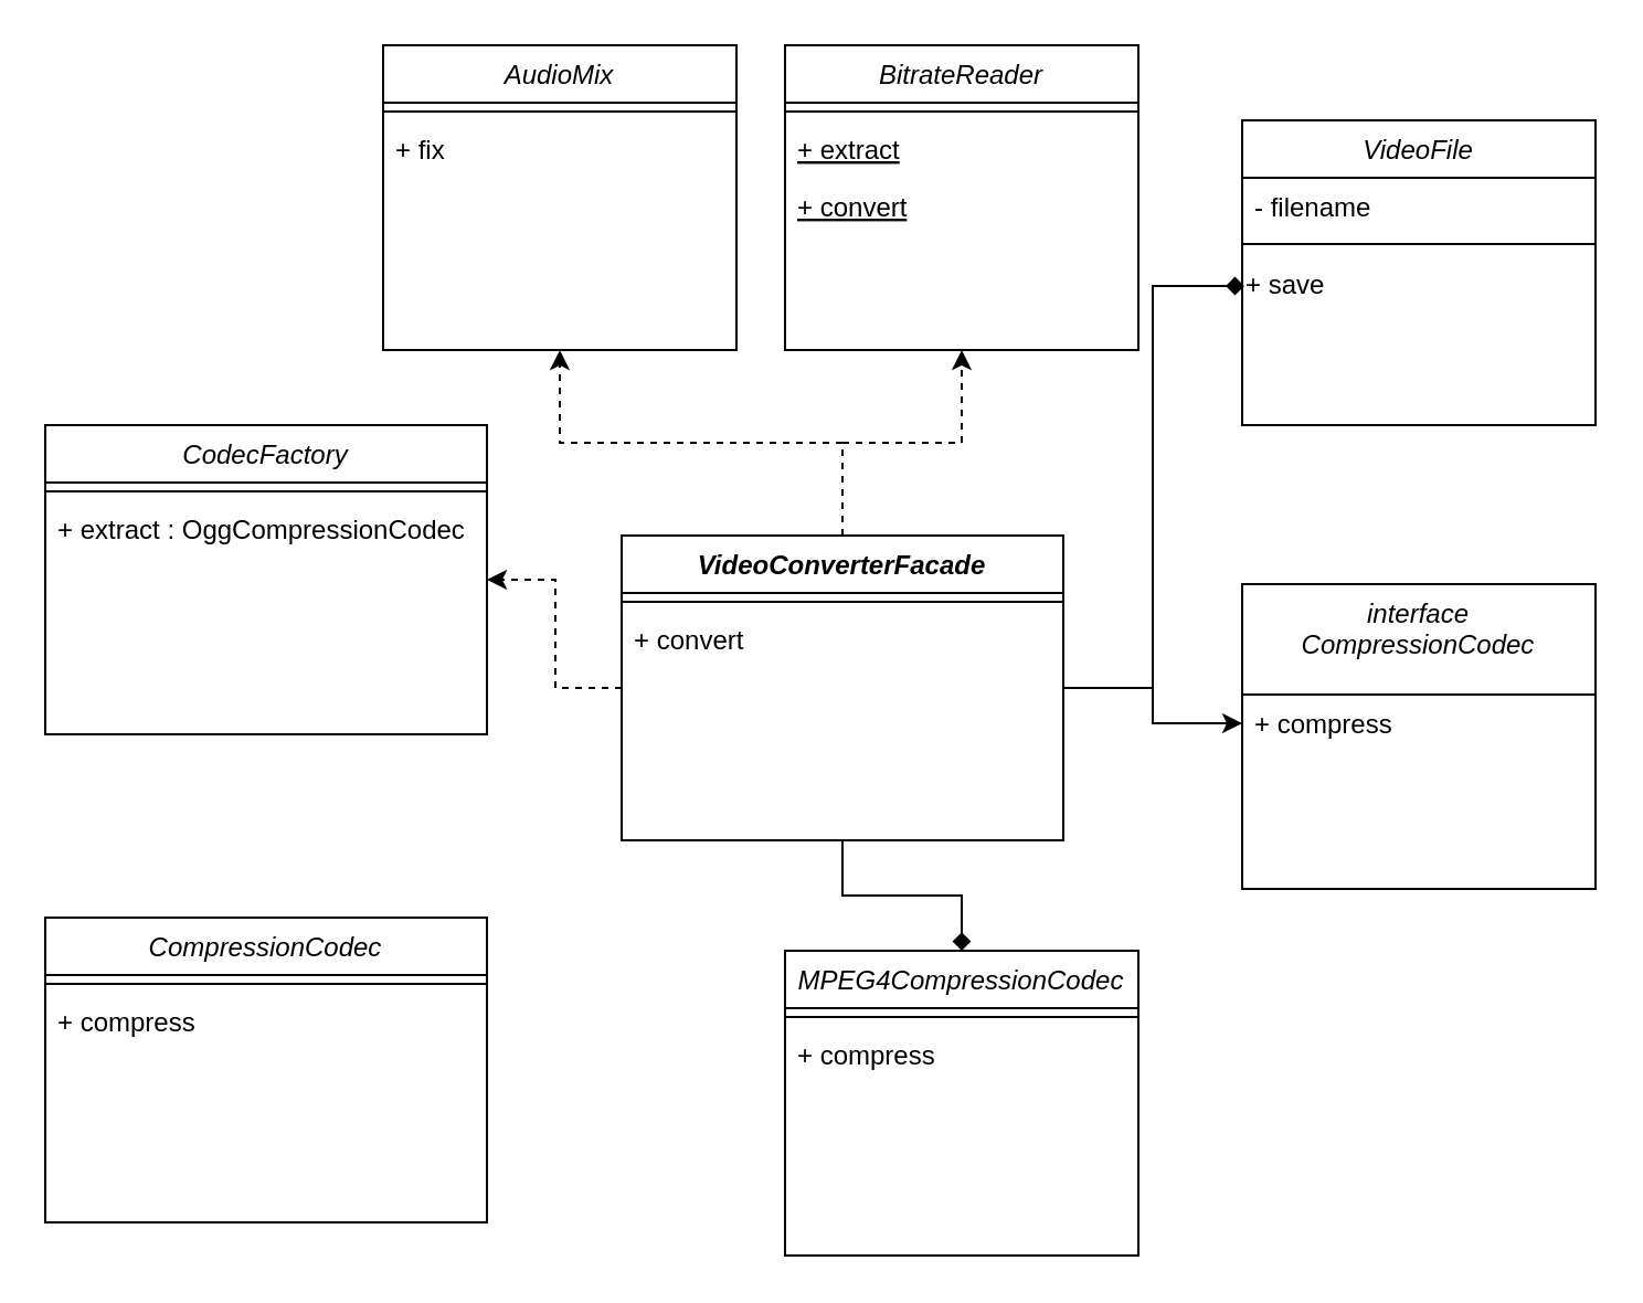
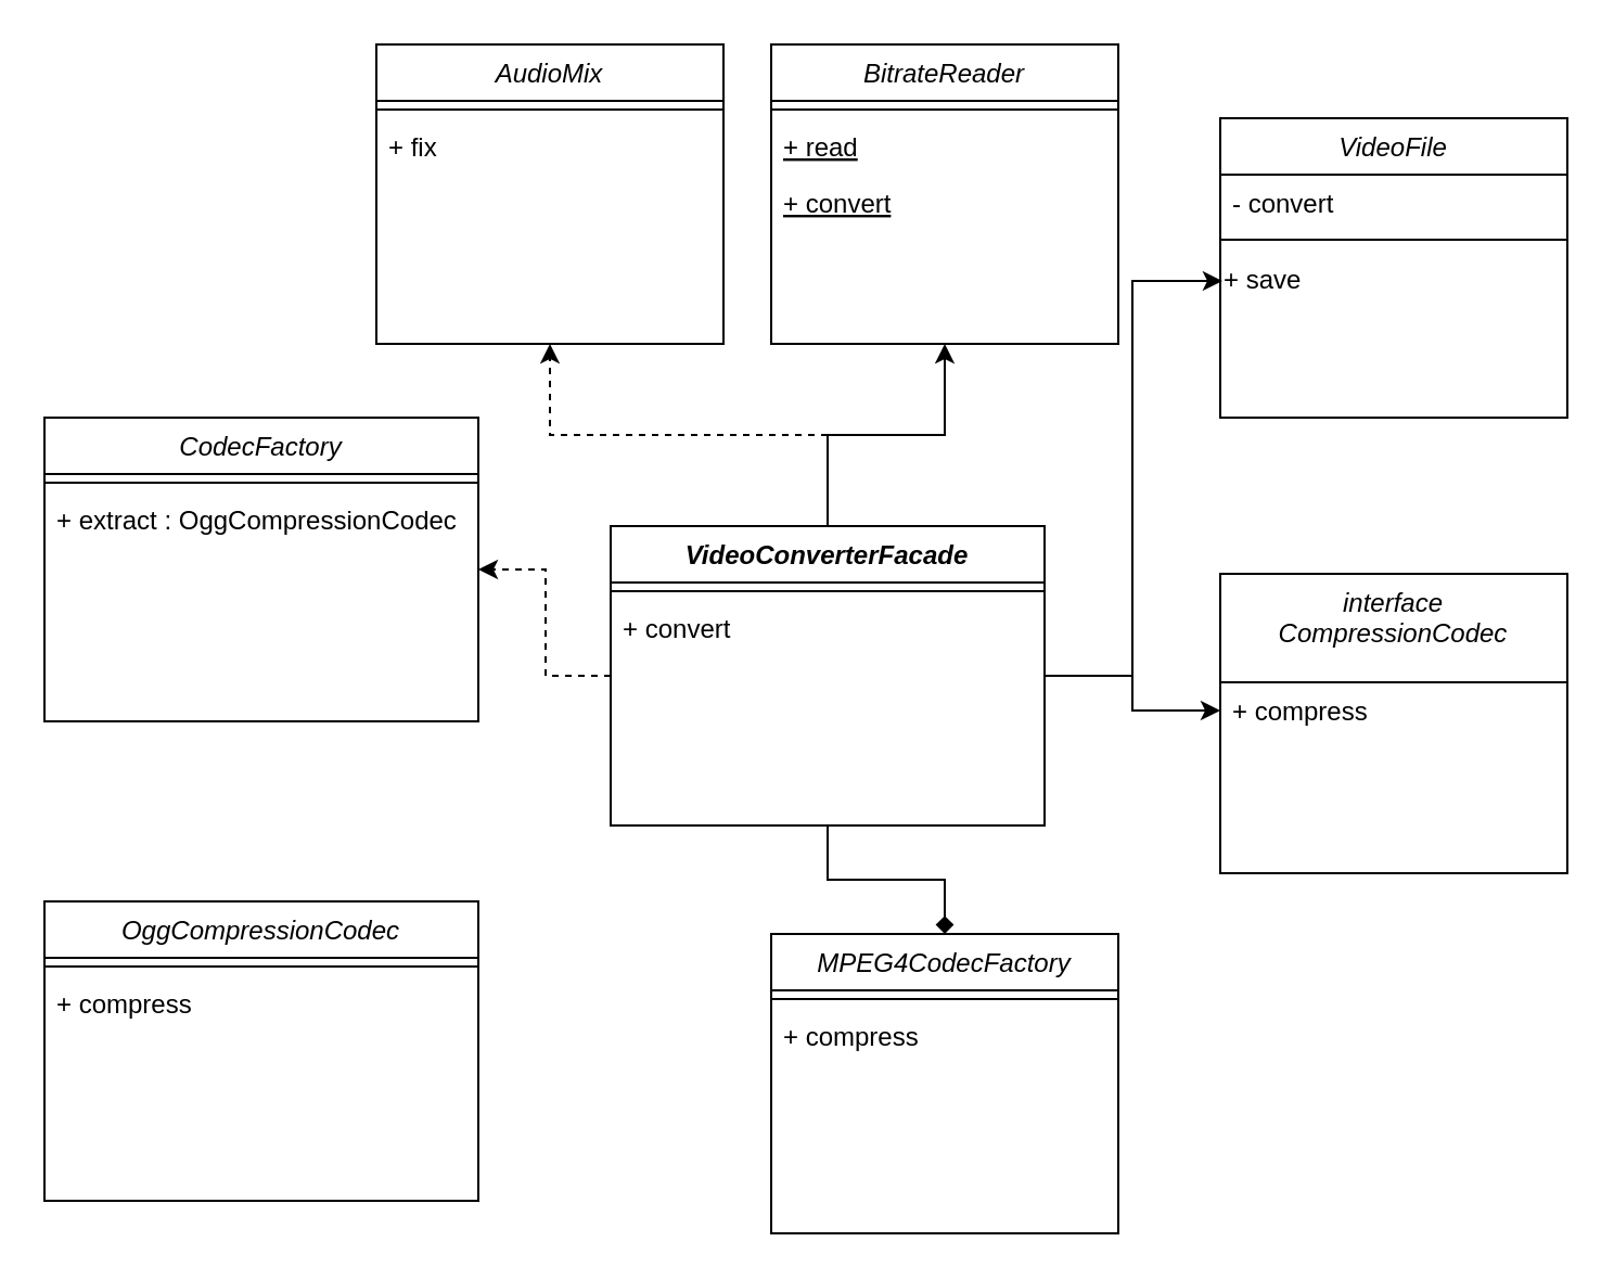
- <mxCell id="7" value="+ extract" style="text;align=left;verticalAlign=top;spacingLeft=4;spacingRight=4;overflow=hidden;rotatable=0;points=[[0,0.5],[1,0.5]];portConstraint=eastwest;fontStyle=4" vertex="1" parent="5"><mxGeometry y="34" width="160" height="26" as="geometry" /></mxCell>
+ <mxCell id="7" value="+ read" style="text;align=left;verticalAlign=top;spacingLeft=4;spacingRight=4;overflow=hidden;rotatable=0;points=[[0,0.5],[1,0.5]];portConstraint=eastwest;fontStyle=4" vertex="1" parent="5"><mxGeometry y="34" width="160" height="26" as="geometry" /></mxCell>
- <mxCell id="30" value="- filename" style="text;align=left;verticalAlign=top;spacingLeft=4;spacingRight=4;overflow=hidden;rotatable=0;points=[[0,0.5],[1,0.5]];portConstraint=eastwest;" vertex="1" parent="29"><mxGeometry y="26" width="160" height="26" as="geometry" /></mxCell>
+ <mxCell id="30" value="- convert" style="text;align=left;verticalAlign=top;spacingLeft=4;spacingRight=4;overflow=hidden;rotatable=0;points=[[0,0.5],[1,0.5]];portConstraint=eastwest;" vertex="1" parent="29"><mxGeometry y="26" width="160" height="26" as="geometry" /></mxCell>
- <mxCell id="33" style="edgeStyle=orthogonalEdgeStyle;rounded=0;orthogonalLoop=1;jettySize=auto;html=1;entryX=0.006;entryY=0.5;entryDx=0;entryDy=0;entryPerimeter=0;endArrow=diamond;" edge="1" parent="1" source="26" target="32"><mxGeometry relative="1" as="geometry" /></mxCell>
+ <mxCell id="33" style="edgeStyle=orthogonalEdgeStyle;rounded=0;orthogonalLoop=1;jettySize=auto;html=1;entryX=0.006;entryY=0.5;entryDx=0;entryDy=0;entryPerimeter=0;" edge="1" parent="1" source="26" target="32"><mxGeometry relative="1" as="geometry" /></mxCell>
- <mxCell id="21" style="edgeStyle=orthogonalEdgeStyle;rounded=0;orthogonalLoop=1;jettySize=auto;html=1;entryX=0.5;entryY=1;entryDx=0;entryDy=0;dashed=1;" edge="1" parent="1" source="26" target="5"><mxGeometry relative="1" as="geometry" /></mxCell>
+ <mxCell id="21" style="edgeStyle=orthogonalEdgeStyle;rounded=0;orthogonalLoop=1;jettySize=auto;html=1;entryX=0.5;entryY=1;entryDx=0;entryDy=0;" edge="1" parent="1" source="26" target="5"><mxGeometry relative="1" as="geometry" /></mxCell>
- <mxCell id="18" value="CompressionCodec" style="swimlane;fontStyle=2;align=center;verticalAlign=top;childLayout=stackLayout;horizontal=1;startSize=26;horizontalStack=0;resizeParent=1;resizeLast=0;collapsible=1;marginBottom=0;rounded=0;shadow=0;strokeWidth=1;" vertex="1" parent="1"><mxGeometry x="20" y="415" width="200" height="138" as="geometry"><mxRectangle x="230" y="140" width="160" height="26" as="alternateBounds" /></mxGeometry></mxCell>
+ <mxCell id="18" value="OggCompressionCodec" style="swimlane;fontStyle=2;align=center;verticalAlign=top;childLayout=stackLayout;horizontal=1;startSize=26;horizontalStack=0;resizeParent=1;resizeLast=0;collapsible=1;marginBottom=0;rounded=0;shadow=0;strokeWidth=1;" vertex="1" parent="1"><mxGeometry x="20" y="415" width="200" height="138" as="geometry"><mxRectangle x="230" y="140" width="160" height="26" as="alternateBounds" /></mxGeometry></mxCell>
- <mxCell id="15" value="MPEG4CompressionCodec" style="swimlane;fontStyle=2;align=center;verticalAlign=top;childLayout=stackLayout;horizontal=1;startSize=26;horizontalStack=0;resizeParent=1;resizeLast=0;collapsible=1;marginBottom=0;rounded=0;shadow=0;strokeWidth=1;" vertex="1" parent="1"><mxGeometry x="355" y="430" width="160" height="138" as="geometry"><mxRectangle x="230" y="140" width="160" height="26" as="alternateBounds" /></mxGeometry></mxCell>
+ <mxCell id="15" value="MPEG4CodecFactory" style="swimlane;fontStyle=2;align=center;verticalAlign=top;childLayout=stackLayout;horizontal=1;startSize=26;horizontalStack=0;resizeParent=1;resizeLast=0;collapsible=1;marginBottom=0;rounded=0;shadow=0;strokeWidth=1;" vertex="1" parent="1"><mxGeometry x="355" y="430" width="160" height="138" as="geometry"><mxRectangle x="230" y="140" width="160" height="26" as="alternateBounds" /></mxGeometry></mxCell>
